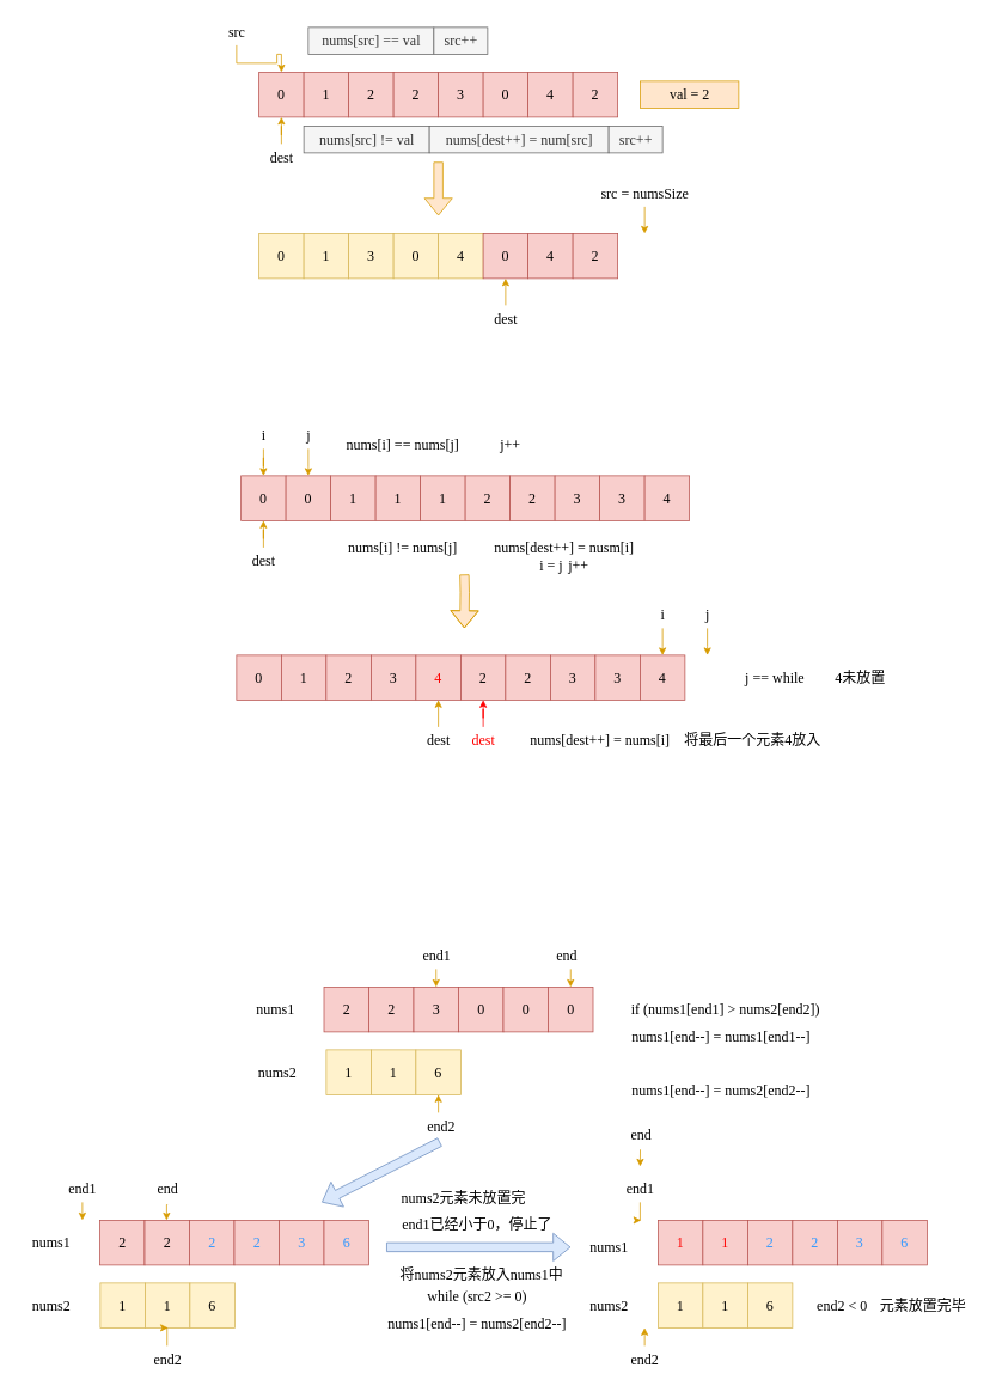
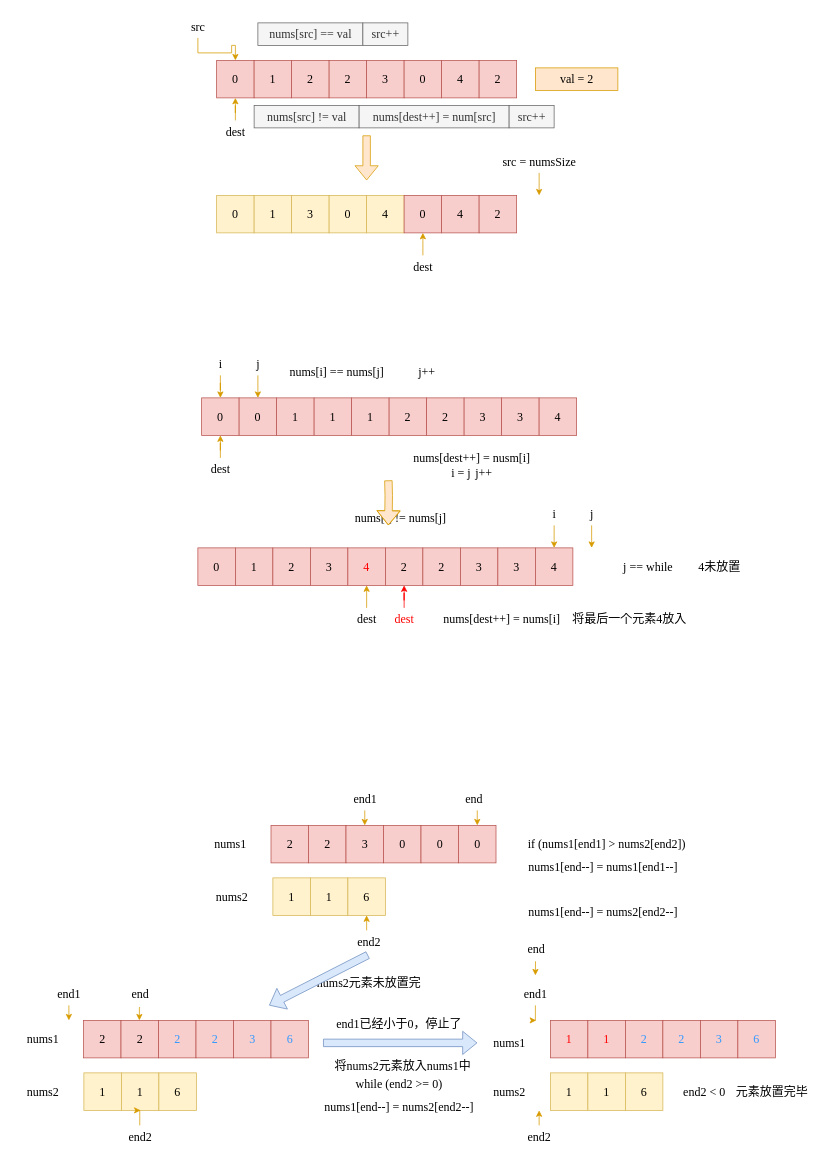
- <mxCell id="52" value="nums[i] != nums[j]" style="text;html=1;align=center;verticalAlign=middle;resizable=0;points=[];autosize=1;strokeColor=none;fillColor=none;fontSize=16;fontFamily=Comic Sans MS;" parent="1" vertex="1"><mxGeometry x="373" y="595" width="150" height="30" as="geometry" /></mxCell>
+ <mxCell id="52" value="nums[i] != nums[j]" style="text;html=1;align=center;verticalAlign=middle;resizable=0;points=[];autosize=1;strokeColor=none;fillColor=none;fontSize=16;fontFamily=Comic Sans MS;" parent="1" vertex="1"><mxGeometry x="458" y="675" width="150" height="30" as="geometry" /></mxCell>
- <mxCell id="114" value="&lt;font color=&quot;#000000&quot;&gt;nums2元素未放置完&lt;/font&gt;" style="text;html=1;align=center;verticalAlign=middle;resizable=0;points=[];autosize=1;strokeColor=none;fillColor=none;fontSize=16;fontFamily=Comic Sans MS;fontColor=#3399FF;" parent="1" vertex="1"><mxGeometry x="431.05" y="1320" width="170" height="30" as="geometry" /></mxCell>
+ <mxCell id="114" value="&lt;font color=&quot;#000000&quot;&gt;nums2元素未放置完&lt;/font&gt;" style="text;html=1;align=center;verticalAlign=middle;resizable=0;points=[];autosize=1;strokeColor=none;fillColor=none;fontSize=16;fontFamily=Comic Sans MS;fontColor=#3399FF;" parent="1" vertex="1"><mxGeometry x="406.05" y="1295" width="170" height="30" as="geometry" /></mxCell>
- <mxCell id="137" value="while (src2 &amp;gt;= 0)" style="text;html=1;align=center;verticalAlign=middle;resizable=0;points=[];autosize=1;strokeColor=none;fillColor=none;fontSize=16;fontFamily=Comic Sans MS;fontColor=#000000;" parent="1" vertex="1"><mxGeometry x="456.05" y="1430" width="150" height="30" as="geometry" /></mxCell>
+ <mxCell id="137" value="while (end2 &amp;gt;= 0)" style="text;html=1;align=center;verticalAlign=middle;resizable=0;points=[];autosize=1;strokeColor=none;fillColor=none;fontSize=16;fontFamily=Comic Sans MS;fontColor=#000000;" parent="1" vertex="1"><mxGeometry x="456.05" y="1430" width="150" height="30" as="geometry" /></mxCell>
